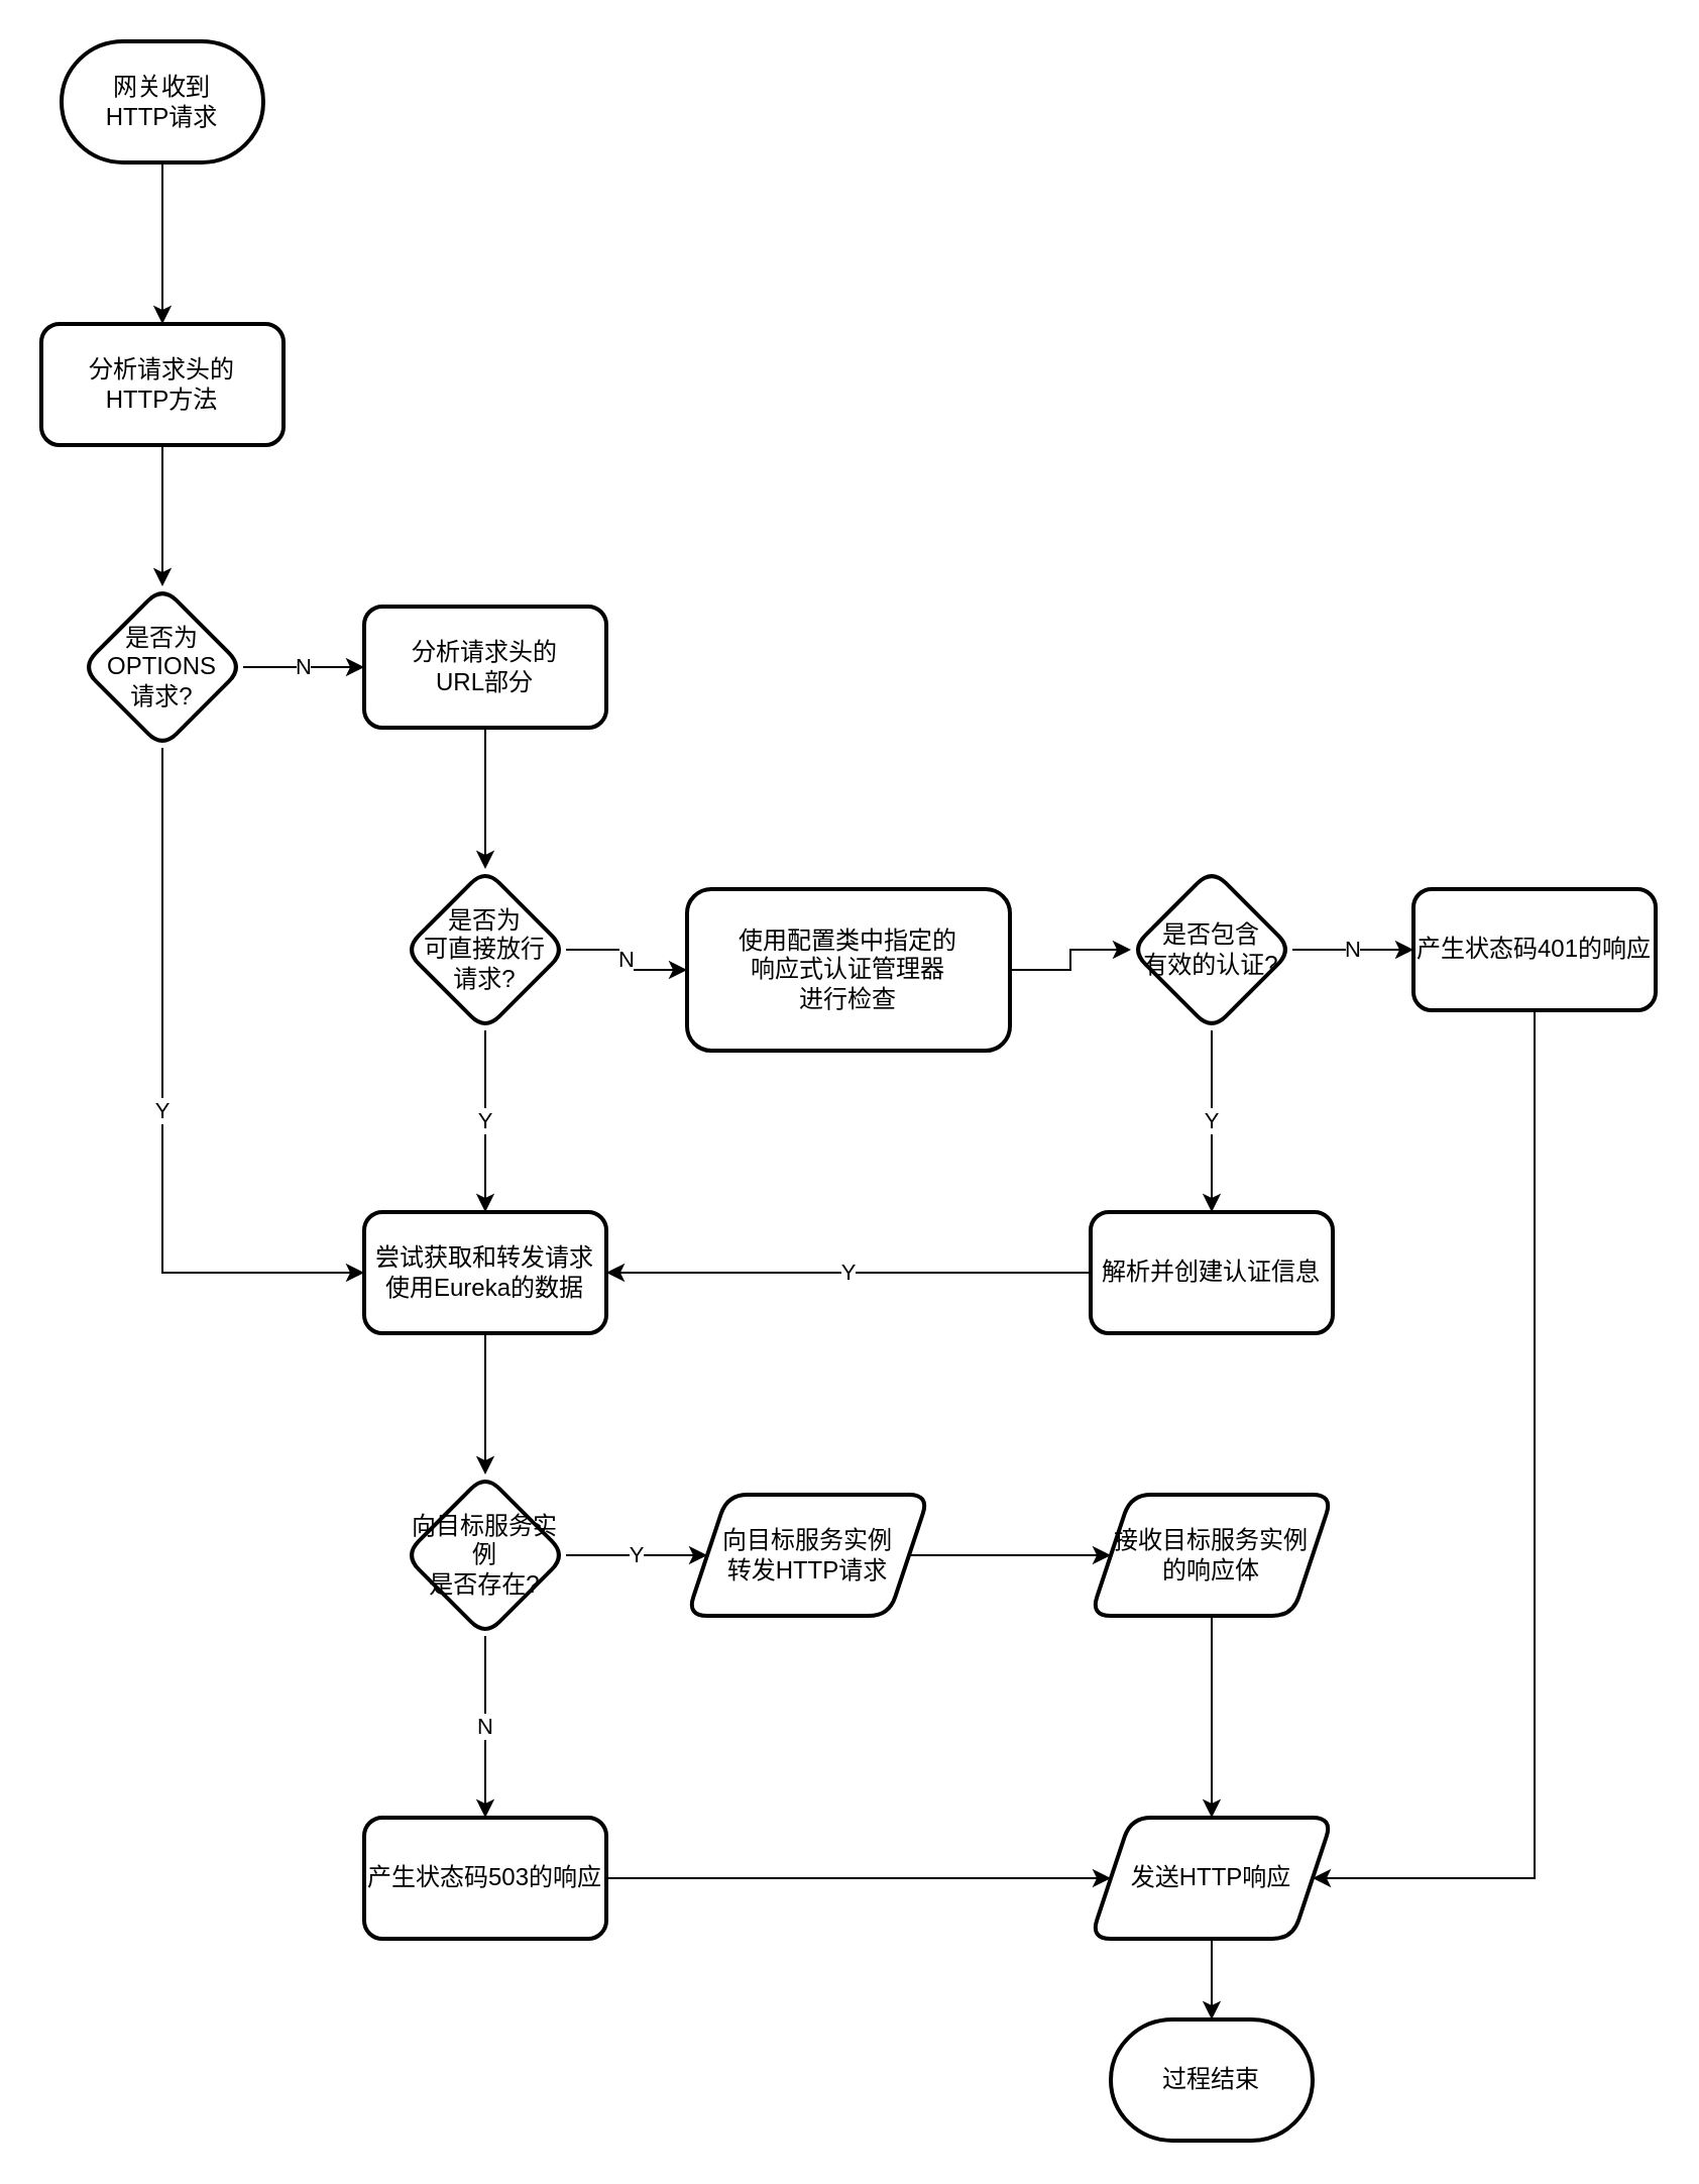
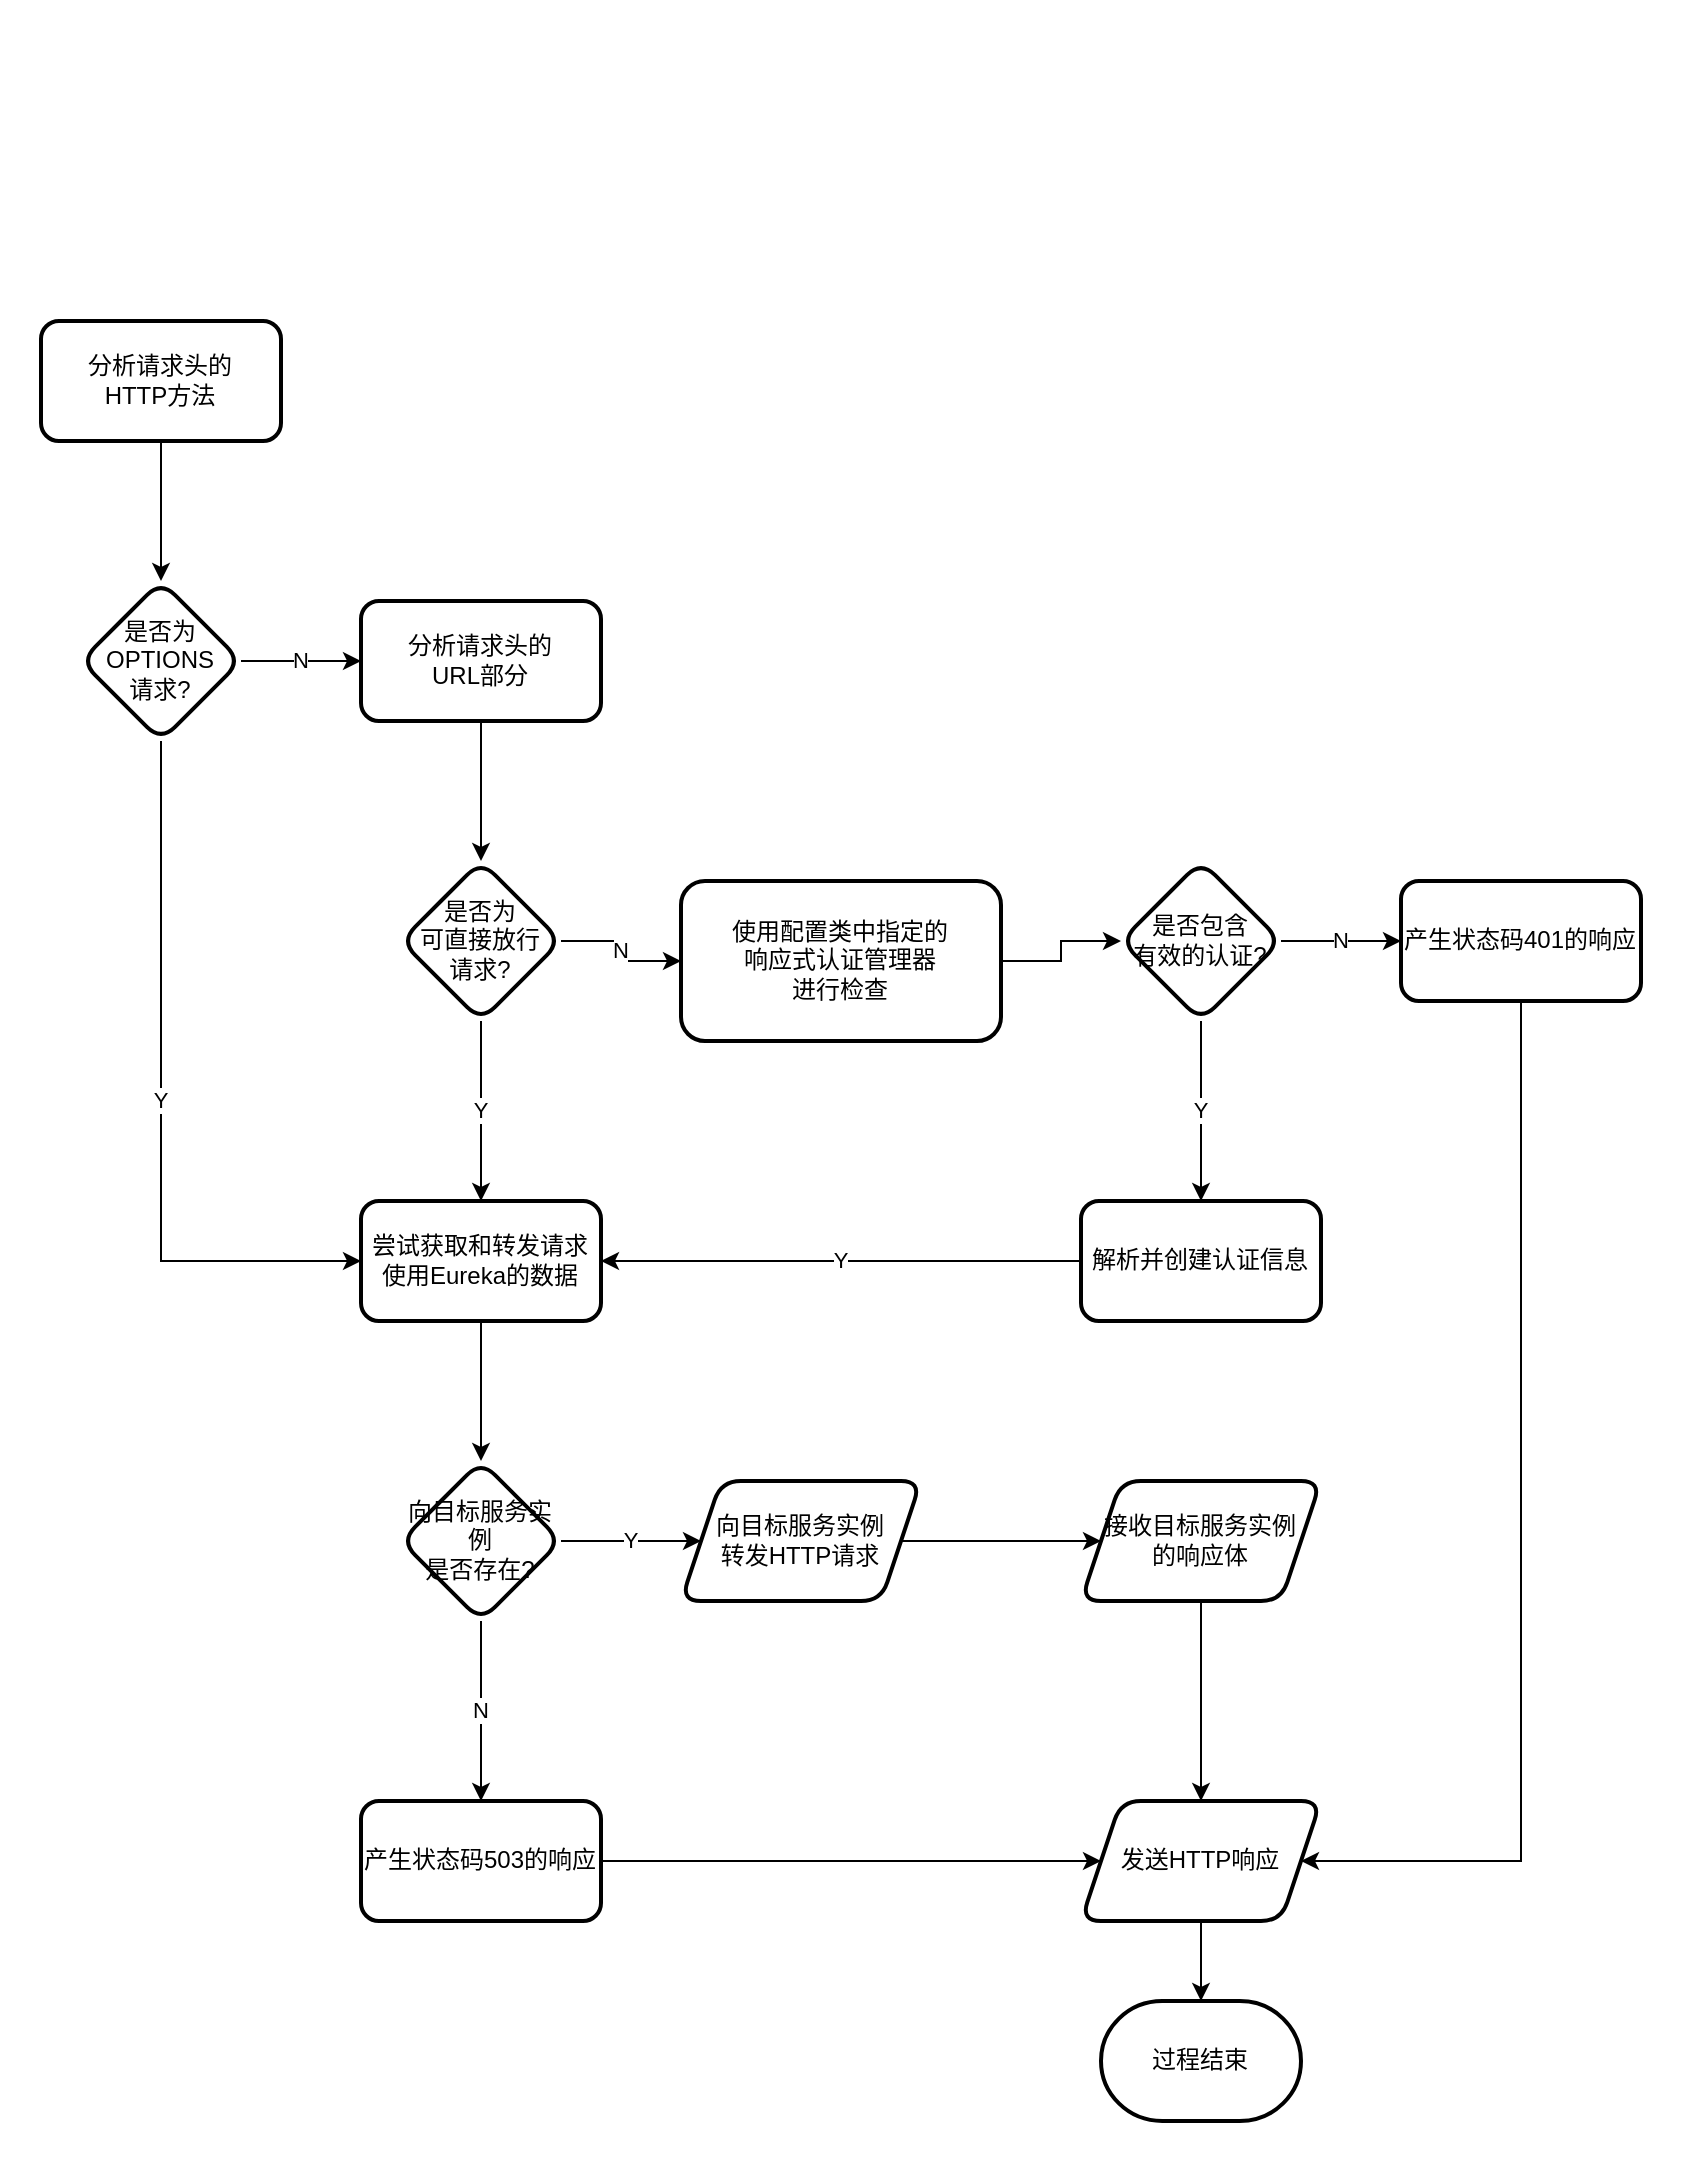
- <mxCell id="3" value="网关收到&lt;div&gt;HTTP请求&lt;/div&gt;" style="strokeWidth=2;html=1;shape=mxgraph.flowchart.terminator;whiteSpace=wrap;" vertex="1" parent="1"><mxGeometry x="30" y="20" width="100" height="60" as="geometry" /></mxCell>
- <mxCell id="2" value="" style="edgeStyle=orthogonalEdgeStyle;rounded=0;orthogonalLoop=1;jettySize=auto;html=1;" edge="1" parent="1" source="3" target="5"><mxGeometry relative="1" as="geometry" /></mxCell>
